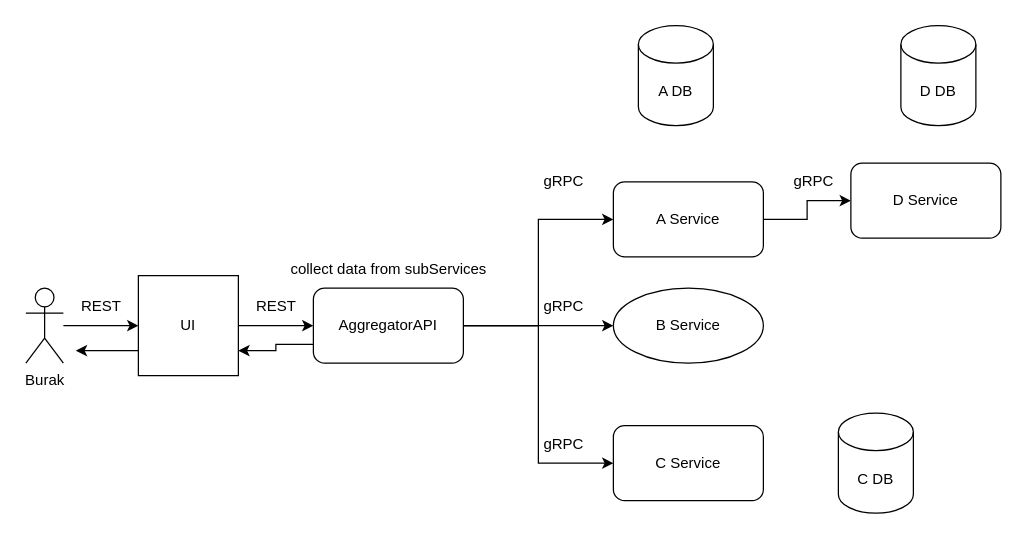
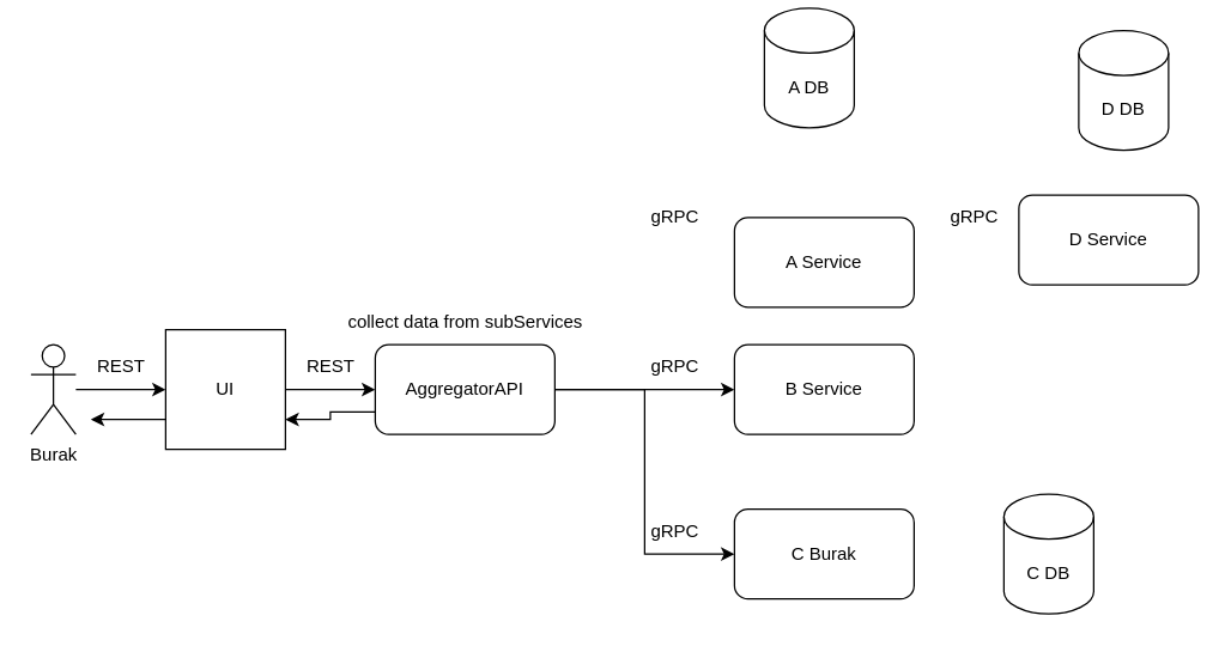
- <mxCell id="16" value="A DB" style="shape=cylinder3;whiteSpace=wrap;html=1;boundedLbl=1;backgroundOutline=1;size=15;" parent="1" vertex="1"><mxGeometry x="510" y="20" width="60" height="80" as="geometry" /></mxCell>
+ <mxCell id="16" value="A DB" style="shape=cylinder3;whiteSpace=wrap;html=1;boundedLbl=1;backgroundOutline=1;size=15;" parent="1" vertex="1"><mxGeometry x="510" y="5" width="60" height="80" as="geometry" /></mxCell>
- <mxCell id="2" style="edgeStyle=orthogonalEdgeStyle;rounded=0;orthogonalLoop=1;jettySize=auto;html=1;exitX=1;exitY=0.5;exitDx=0;exitDy=0;entryX=0;entryY=0.5;entryDx=0;entryDy=0;" parent="1" source="3" target="22" edge="1"><mxGeometry relative="1" as="geometry" /></mxCell>
- <mxCell id="6" style="edgeStyle=orthogonalEdgeStyle;rounded=0;orthogonalLoop=1;jettySize=auto;html=1;exitX=1;exitY=0.5;exitDx=0;exitDy=0;entryX=0;entryY=0.5;entryDx=0;entryDy=0;" parent="1" source="10" target="3" edge="1"><mxGeometry relative="1" as="geometry" /></mxCell>
- <mxCell id="5" value="B Service" style="ellipse;whiteSpace=wrap;html=1;" parent="1" vertex="1"><mxGeometry x="490" y="230" width="120" height="60" as="geometry" /></mxCell>
+ <mxCell id="5" value="B Service" style="rounded=1;whiteSpace=wrap;html=1;" parent="1" vertex="1"><mxGeometry x="490" y="230" width="120" height="60" as="geometry" /></mxCell>
- <mxCell id="4" value="C Service" style="rounded=1;whiteSpace=wrap;html=1;" parent="1" vertex="1"><mxGeometry x="490" y="340" width="120" height="60" as="geometry" /></mxCell>
+ <mxCell id="4" value="C Burak" style="rounded=1;whiteSpace=wrap;html=1;" parent="1" vertex="1"><mxGeometry x="490" y="340" width="120" height="60" as="geometry" /></mxCell>
